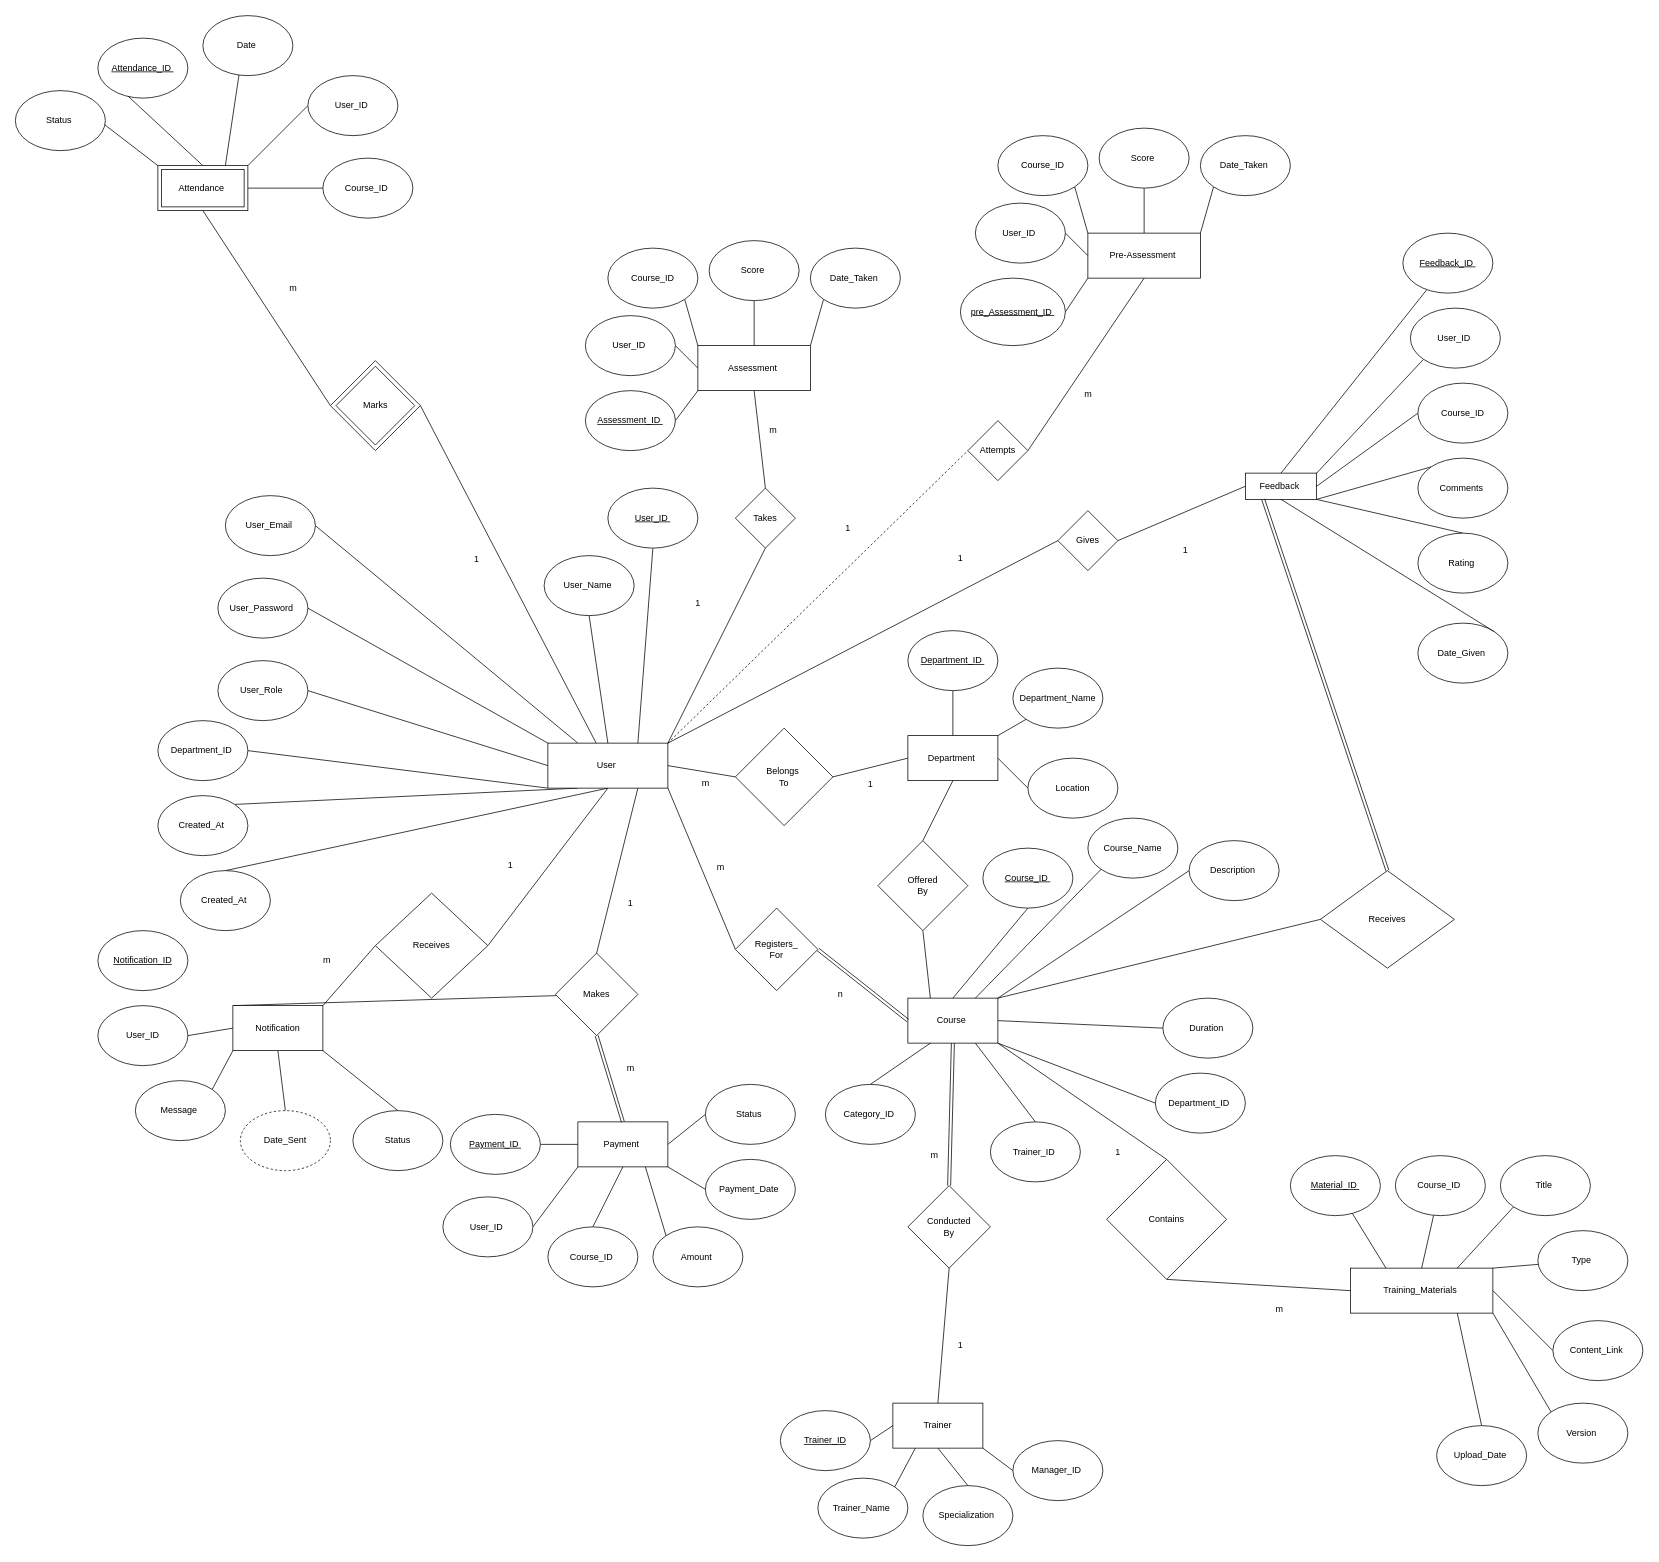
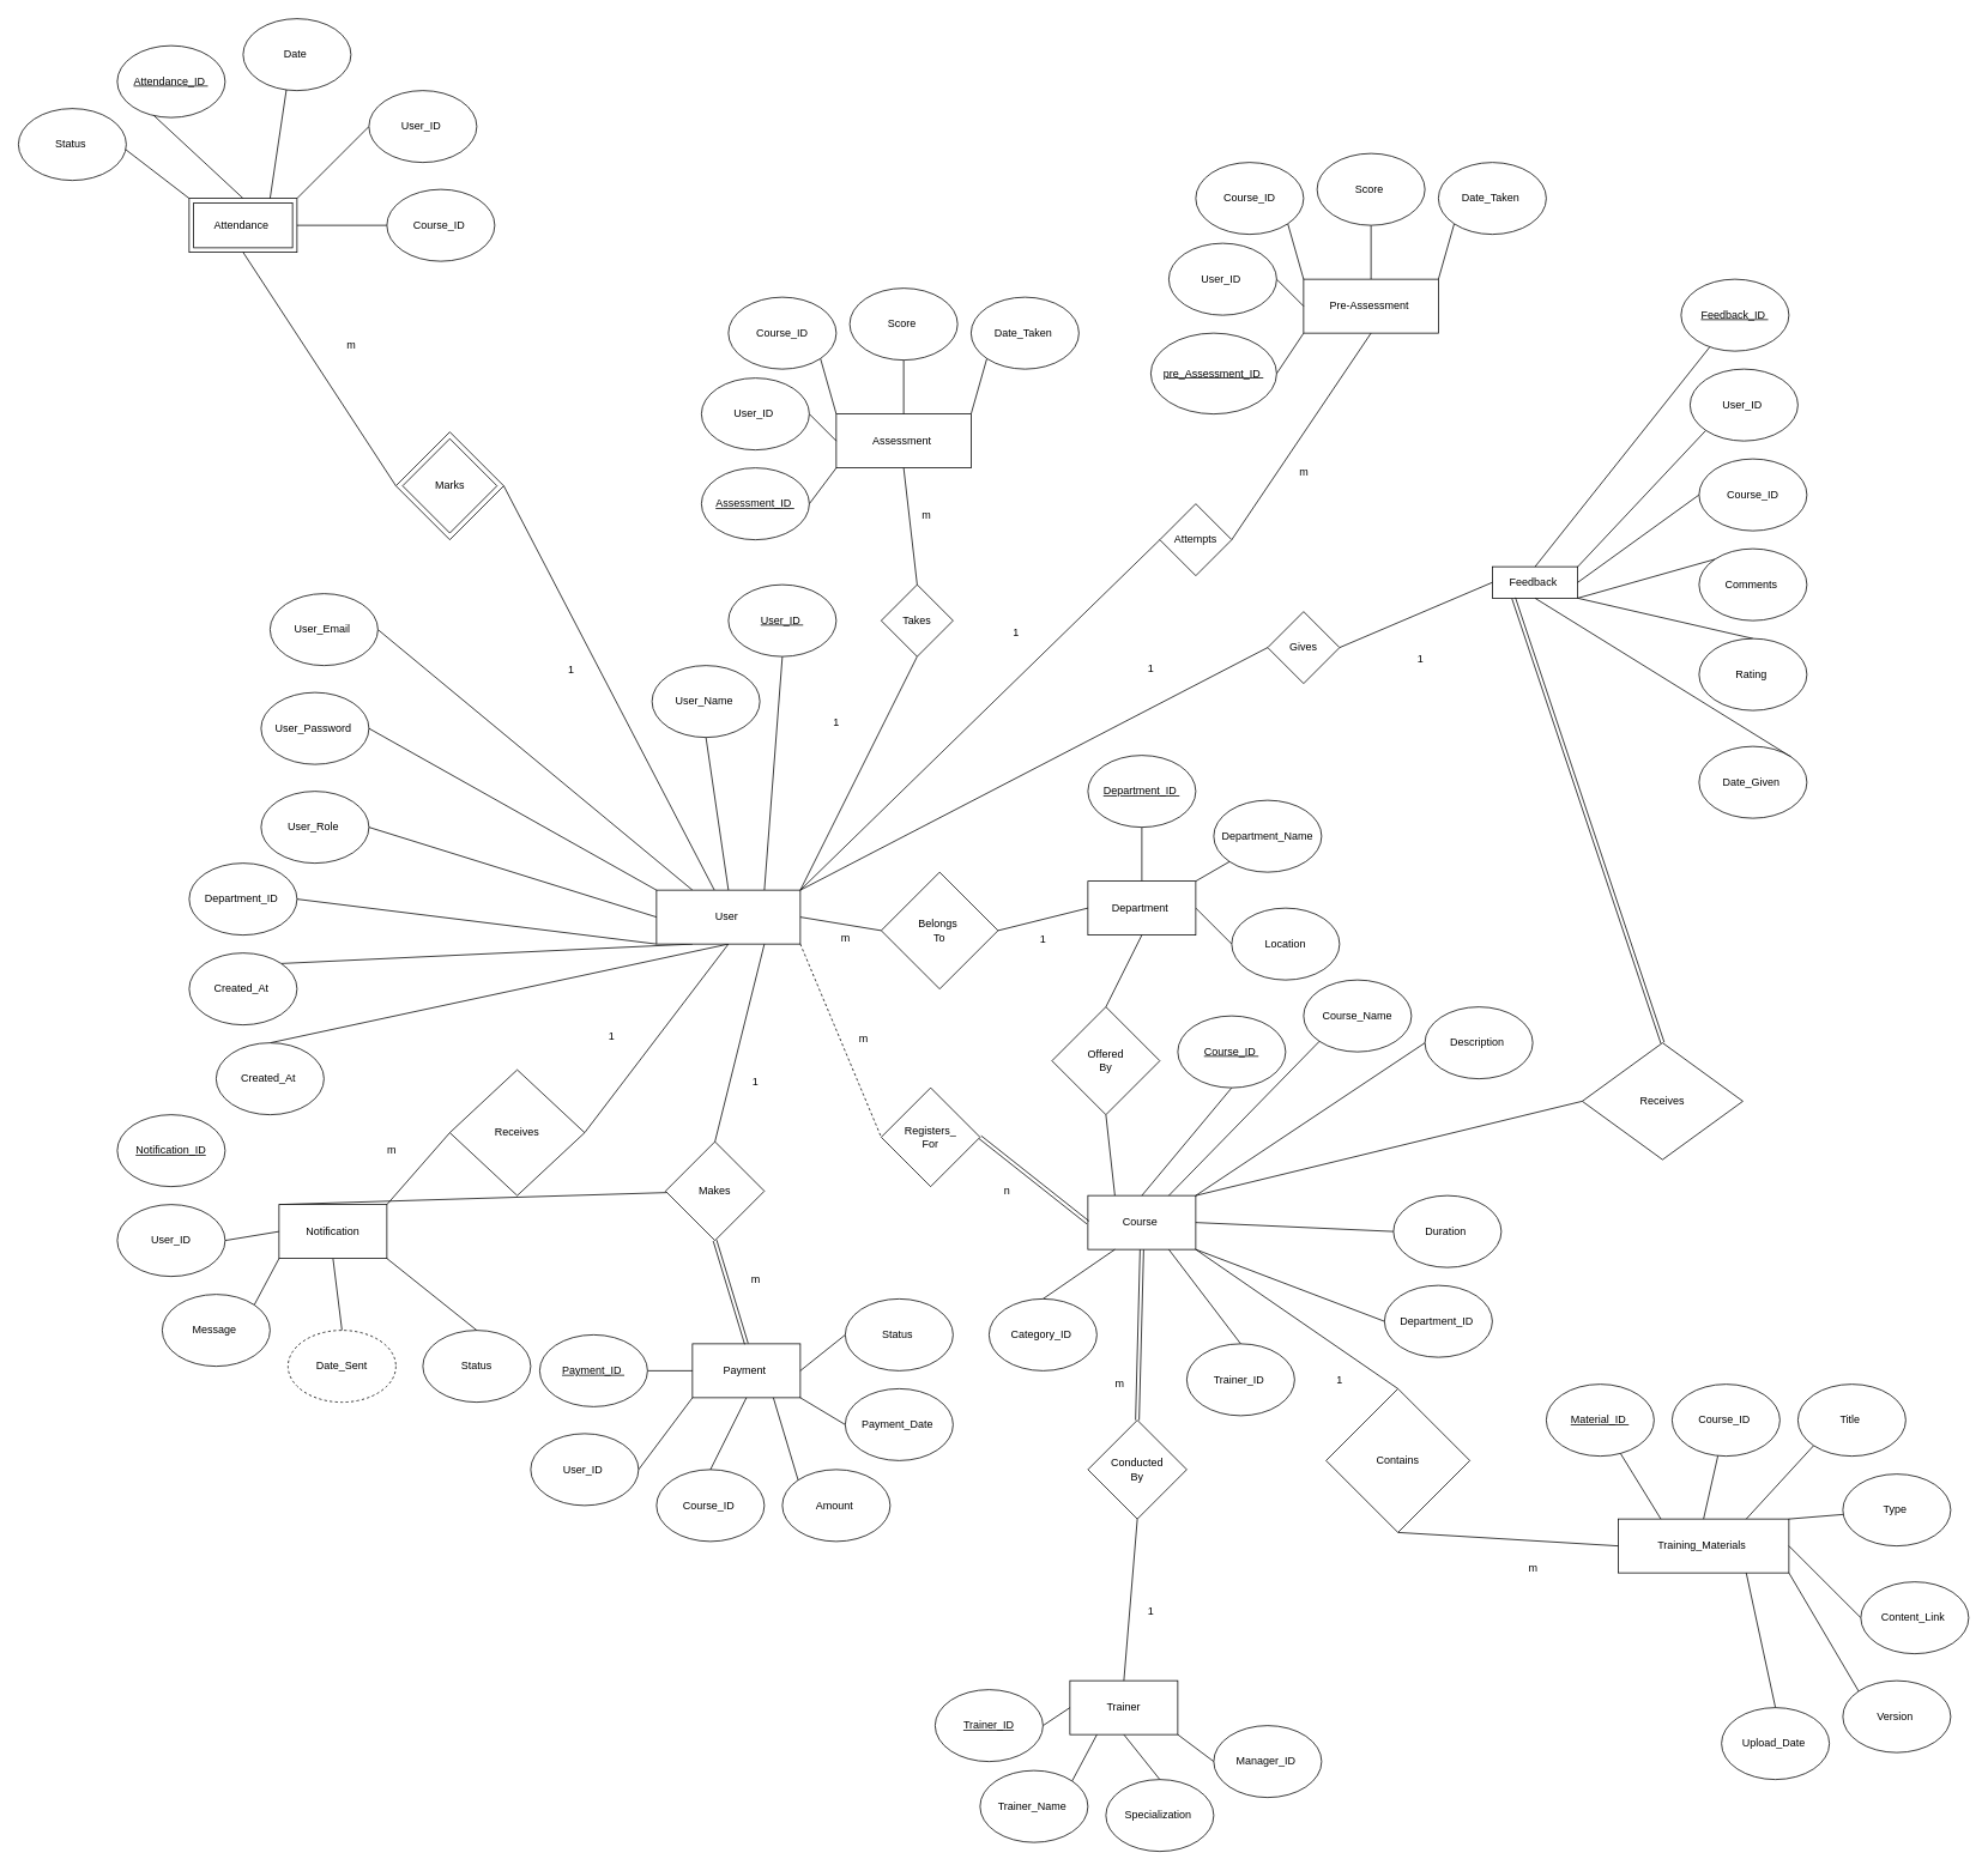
- <mxCell id="14" style="rounded=0;orthogonalLoop=1;jettySize=auto;html=1;exitX=1;exitY=0;exitDx=0;exitDy=0;entryX=0;entryY=0.5;entryDx=0;entryDy=0;endArrow=none;endFill=0;dashed=1;" edge="1" parent="1" source="18" target="160"><mxGeometry relative="1" as="geometry" /></mxCell>
+ <mxCell id="14" style="rounded=0;orthogonalLoop=1;jettySize=auto;html=1;exitX=1;exitY=0;exitDx=0;exitDy=0;entryX=0;entryY=0.5;entryDx=0;entryDy=0;endArrow=none;endFill=0;" edge="1" parent="1" source="18" target="160"><mxGeometry relative="1" as="geometry" /></mxCell>
- <mxCell id="11" style="rounded=0;orthogonalLoop=1;jettySize=auto;html=1;exitX=1;exitY=1;exitDx=0;exitDy=0;entryX=0;entryY=0.5;entryDx=0;entryDy=0;endArrow=none;endFill=0;" edge="1" parent="1" source="18" target="148"><mxGeometry relative="1" as="geometry" /></mxCell>
+ <mxCell id="11" style="rounded=0;orthogonalLoop=1;jettySize=auto;html=1;exitX=1;exitY=1;exitDx=0;exitDy=0;entryX=0;entryY=0.5;entryDx=0;entryDy=0;endArrow=none;endFill=0;dashed=1;" edge="1" parent="1" source="18" target="148"><mxGeometry relative="1" as="geometry" /></mxCell>
